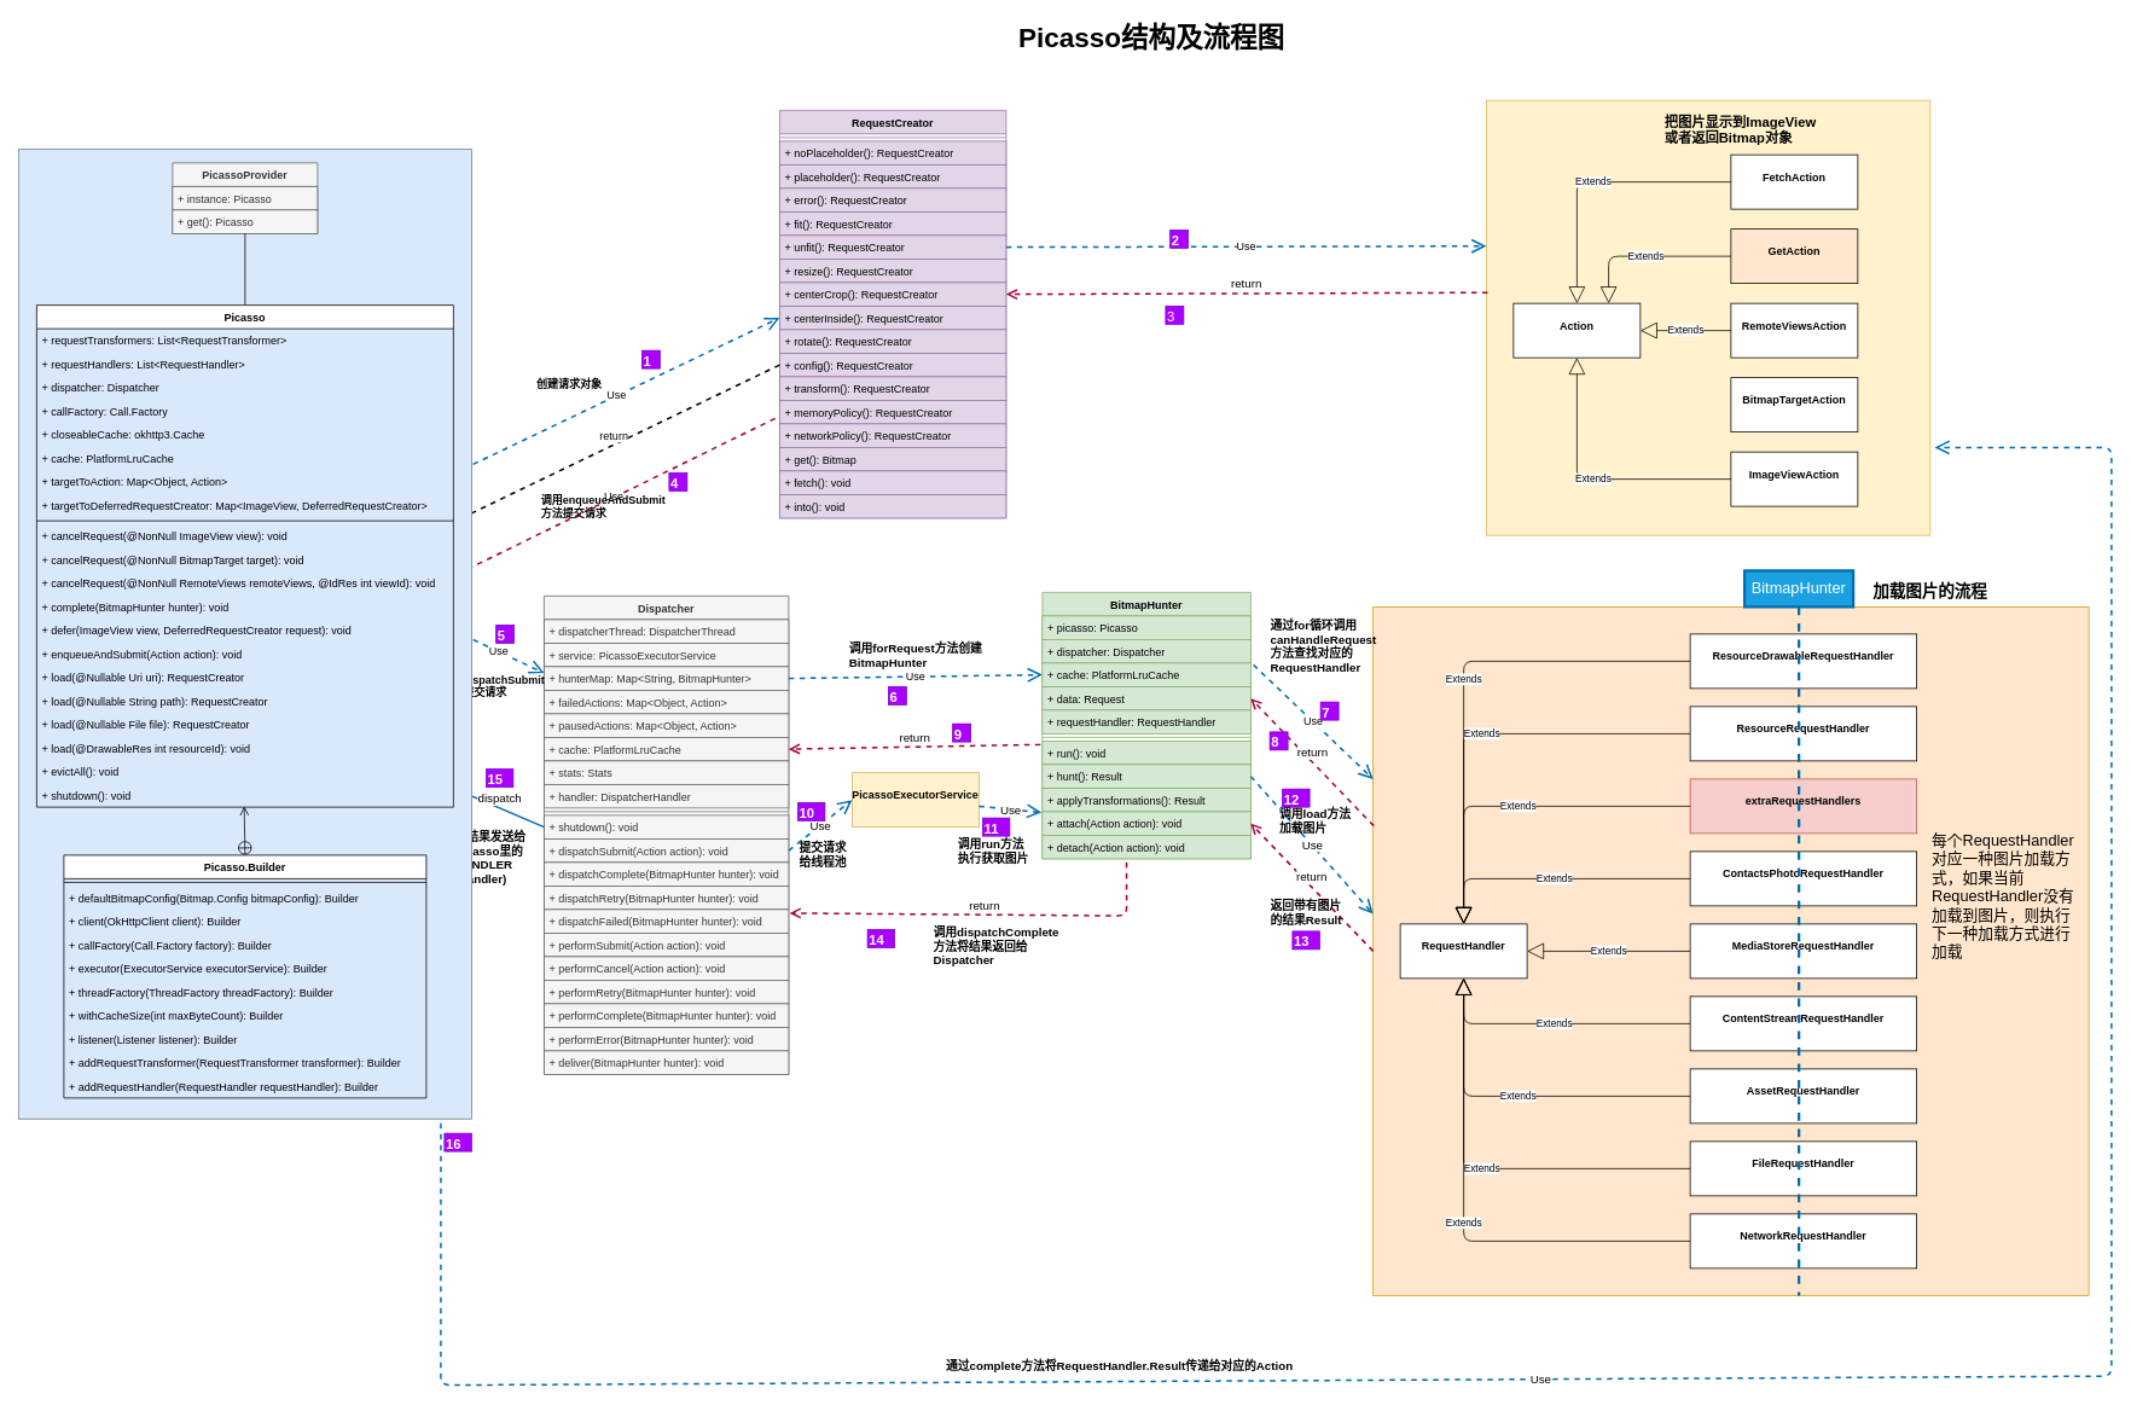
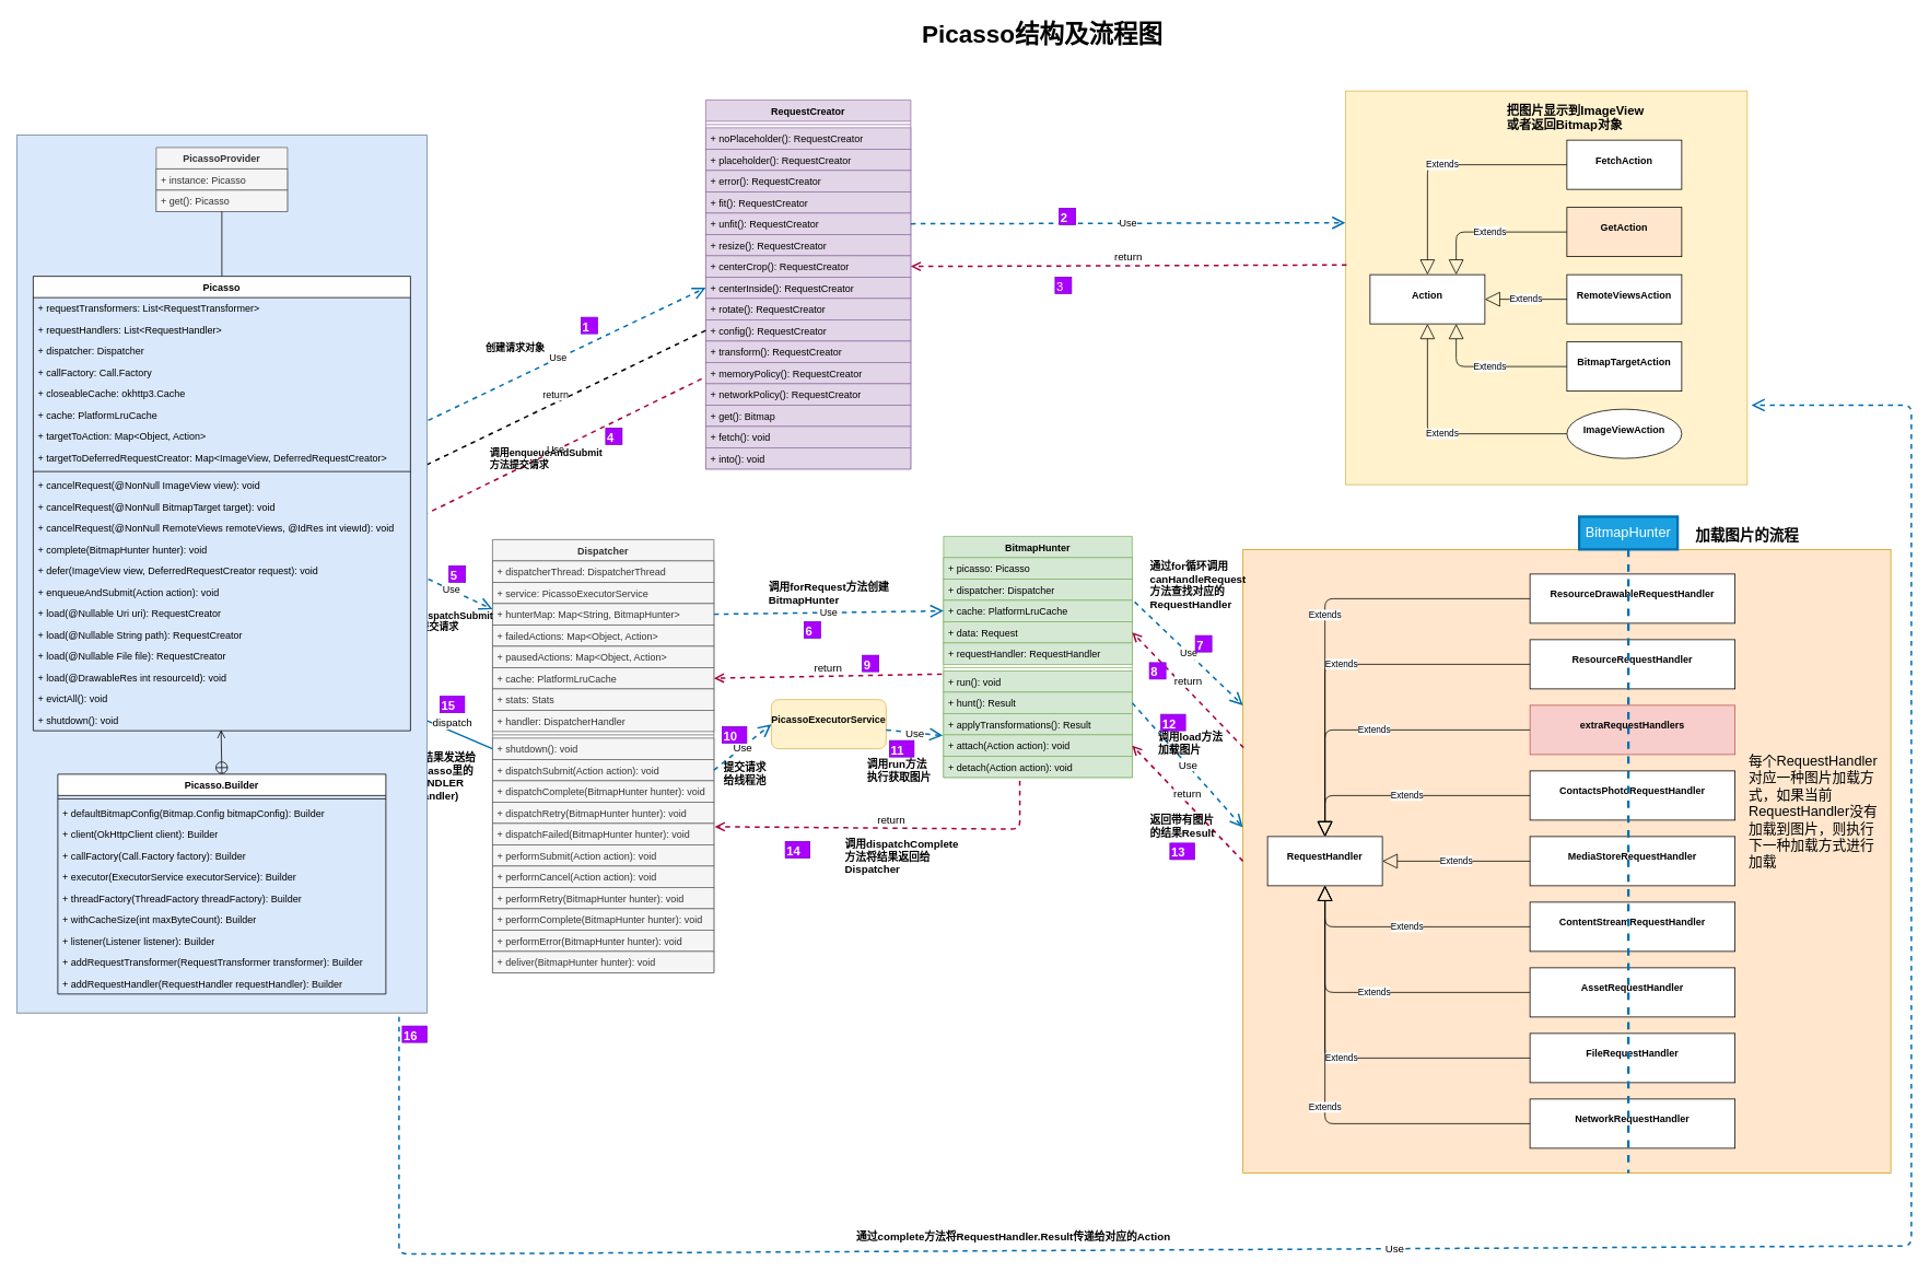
+ <mxCell id="88" value="Extends" style="endArrow=block;endSize=16;endFill=0;html=1;entryX=0.75;entryY=1;entryDx=0;entryDy=0;exitX=0;exitY=0.5;exitDx=0;exitDy=0;" parent="77" source="83" target="79" edge="1"><mxGeometry width="160" relative="1" as="geometry"><mxPoint x="60" y="344.5" as="sourcePoint" /><mxPoint x="220" y="344.5" as="targetPoint" /><Array as="points"><mxPoint x="135" y="336" /></Array></mxGeometry></mxCell>
- <mxCell id="84" value="&lt;p style=&quot;margin: 0px ; margin-top: 4px ; text-align: center&quot;&gt;&lt;br&gt;&lt;b&gt;ImageViewAction&lt;/b&gt;&lt;/p&gt;" style="verticalAlign=top;align=left;overflow=fill;fontSize=12;fontFamily=Helvetica;html=1;" parent="77" vertex="1"><mxGeometry x="270" y="388" width="140" height="60" as="geometry" /></mxCell>
+ <mxCell id="84" value="&lt;p style=&quot;margin: 0px ; margin-top: 4px ; text-align: center&quot;&gt;&lt;br&gt;&lt;b&gt;ImageViewAction&lt;/b&gt;&lt;/p&gt;" style="ellipse;verticalAlign=top;align=left;overflow=fill;fontSize=12;fontFamily=Helvetica;html=1;" parent="77" vertex="1"><mxGeometry x="270" y="388" width="140" height="60" as="geometry" /></mxCell>
- <mxCell id="102" value="&lt;p style=&quot;margin: 0px ; margin-top: 4px ; text-align: center&quot;&gt;&lt;br&gt;&lt;span style=&quot;text-align: left&quot;&gt;PicassoExecutorService&lt;/span&gt;&lt;br&gt;&lt;/p&gt;" style="verticalAlign=top;align=left;overflow=fill;fontSize=12;fontFamily=Helvetica;html=1;strokeWidth=1;fontStyle=1;fillColor=#fff2cc;strokeColor=#d6b656;" vertex="1" parent="1"><mxGeometry x="940" y="852" width="140" height="60" as="geometry" /></mxCell>
+ <mxCell id="102" value="&lt;p style=&quot;margin: 0px ; margin-top: 4px ; text-align: center&quot;&gt;&lt;br&gt;&lt;span style=&quot;text-align: left&quot;&gt;PicassoExecutorService&lt;/span&gt;&lt;br&gt;&lt;/p&gt;" style="verticalAlign=top;align=left;overflow=fill;fontSize=12;fontFamily=Helvetica;html=1;strokeWidth=1;fontStyle=1;fillColor=#fff2cc;strokeColor=#d6b656;rounded=1;" vertex="1" parent="1"><mxGeometry x="940" y="852" width="140" height="60" as="geometry" /></mxCell>
